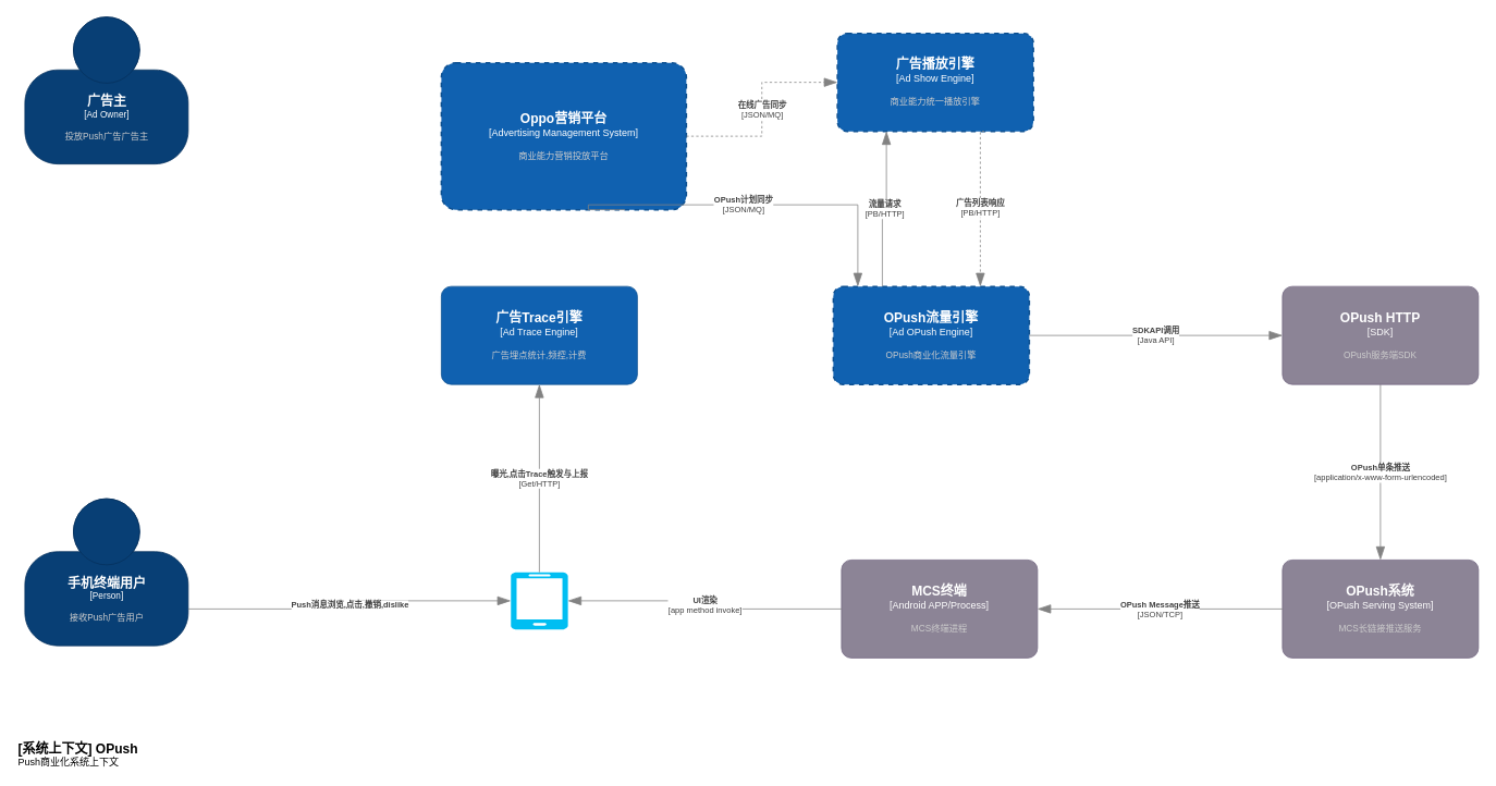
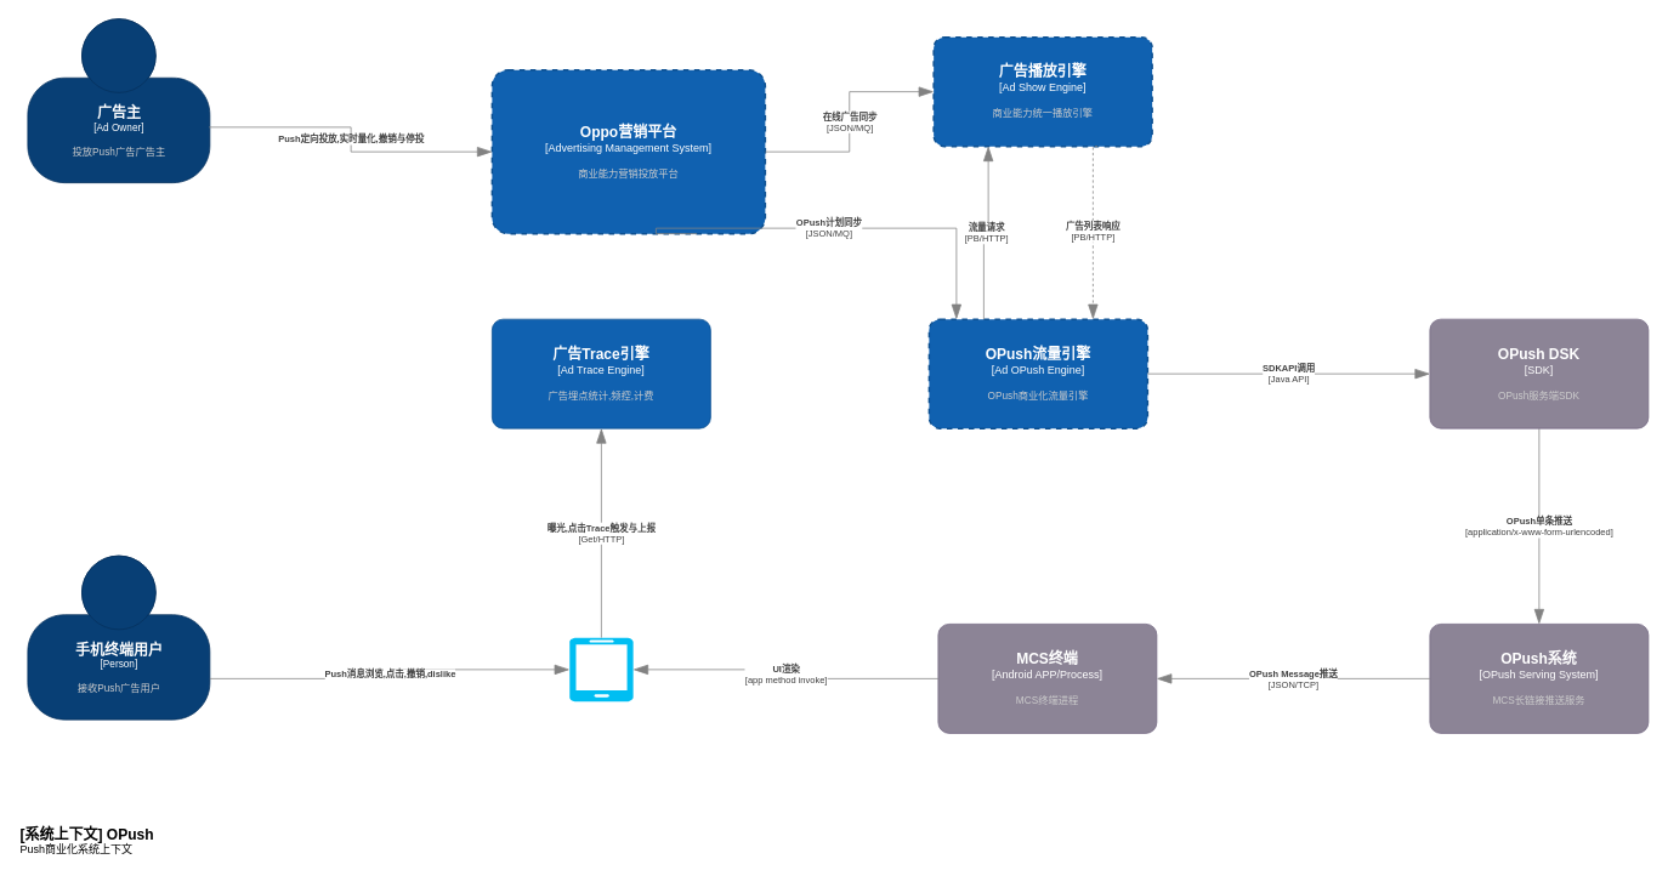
+ <mxCell id="6" value="&lt;div style=&quot;text-align: left&quot;&gt;&lt;div style=&quot;text-align: center&quot;&gt;&lt;b&gt;Push定向投放,实时量化,撤销与停投&lt;/b&gt;&lt;/div&gt;" style="endArrow=blockThin;html=1;fontSize=10;fontColor=#404040;strokeWidth=1;endFill=1;strokeColor=#828282;elbow=vertical;metaEdit=1;endSize=14;startSize=14;jumpStyle=arc;jumpSize=16;rounded=0;edgeStyle=orthogonalEdgeStyle;entryX=0;entryY=0.5;entryDx=0;entryDy=0;entryPerimeter=0;exitX=0.995;exitY=0.661;exitDx=0;exitDy=0;exitPerimeter=0;" edge="1" parent="1" source="2" target="5"><mxGeometry width="240" relative="1" as="geometry"><mxPoint x="320" y="110" as="sourcePoint" /><mxPoint x="560" y="110" as="targetPoint" /></mxGeometry></mxCell>
- <mxCell id="15" value="&lt;div style=&quot;text-align: left&quot;&gt;&lt;div style=&quot;text-align: center&quot;&gt;&lt;b&gt;在线广告同步&lt;/b&gt;&lt;/div&gt;&lt;div style=&quot;text-align: center&quot;&gt;[JSON/MQ]&lt;/div&gt;&lt;/div&gt;" style="endArrow=blockThin;html=1;fontSize=10;fontColor=#404040;strokeWidth=1;endFill=1;strokeColor=#828282;elbow=vertical;metaEdit=1;endSize=14;startSize=14;jumpStyle=arc;jumpSize=16;rounded=0;edgeStyle=orthogonalEdgeStyle;entryX=0;entryY=0.5;entryDx=0;entryDy=0;entryPerimeter=0;dashed=1;" edge="1" parent="1" source="5" target="14"><mxGeometry width="240" relative="1" as="geometry"><mxPoint x="690" y="250" as="sourcePoint" /><mxPoint x="930" y="250" as="targetPoint" /></mxGeometry></mxCell>
+ <mxCell id="15" value="&lt;div style=&quot;text-align: left&quot;&gt;&lt;div style=&quot;text-align: center&quot;&gt;&lt;b&gt;在线广告同步&lt;/b&gt;&lt;/div&gt;&lt;div style=&quot;text-align: center&quot;&gt;[JSON/MQ]&lt;/div&gt;&lt;/div&gt;" style="endArrow=blockThin;html=1;fontSize=10;fontColor=#404040;strokeWidth=1;endFill=1;strokeColor=#828282;elbow=vertical;metaEdit=1;endSize=14;startSize=14;jumpStyle=arc;jumpSize=16;rounded=0;edgeStyle=orthogonalEdgeStyle;entryX=0;entryY=0.5;entryDx=0;entryDy=0;entryPerimeter=0;" edge="1" parent="1" source="5" target="14"><mxGeometry width="240" relative="1" as="geometry"><mxPoint x="690" y="250" as="sourcePoint" /><mxPoint x="930" y="250" as="targetPoint" /></mxGeometry></mxCell>
- <mxCell id="18" value="&lt;font style=&quot;font-size: 16px&quot;&gt;&lt;b&gt;OPush HTTP&lt;/b&gt;&lt;/font&gt;&lt;div&gt;[SDK]&lt;/div&gt;&lt;br&gt;&lt;div&gt;&lt;font style=&quot;font-size: 11px&quot;&gt;&lt;font color=&quot;#cccccc&quot;&gt;OPush服务端SDK&lt;/font&gt;&lt;/div&gt;" style="rounded=1;whiteSpace=wrap;html=1;labelBackgroundColor=none;fillColor=#8C8496;fontColor=#ffffff;align=center;arcSize=10;strokeColor=#736782;metaEdit=1;resizable=0;points=[[0.25,0,0],[0.5,0,0],[0.75,0,0],[1,0.25,0],[1,0.5,0],[1,0.75,0],[0.75,1,0],[0.5,1,0],[0.25,1,0],[0,0.75,0],[0,0.5,0],[0,0.25,0]];" vertex="1" parent="1"><mxGeometry x="1570" y="350" width="240" height="120" as="geometry" /></mxCell>
+ <mxCell id="18" value="&lt;font style=&quot;font-size: 16px&quot;&gt;&lt;b&gt;OPush DSK&lt;/b&gt;&lt;/font&gt;&lt;div&gt;[SDK]&lt;/div&gt;&lt;br&gt;&lt;div&gt;&lt;font style=&quot;font-size: 11px&quot;&gt;&lt;font color=&quot;#cccccc&quot;&gt;OPush服务端SDK&lt;/font&gt;&lt;/div&gt;" style="rounded=1;whiteSpace=wrap;html=1;labelBackgroundColor=none;fillColor=#8C8496;fontColor=#ffffff;align=center;arcSize=10;strokeColor=#736782;metaEdit=1;resizable=0;points=[[0.25,0,0],[0.5,0,0],[0.75,0,0],[1,0.25,0],[1,0.5,0],[1,0.75,0],[0.75,1,0],[0.5,1,0],[0.25,1,0],[0,0.75,0],[0,0.5,0],[0,0.25,0]];" vertex="1" parent="1"><mxGeometry x="1570" y="350" width="240" height="120" as="geometry" /></mxCell>
